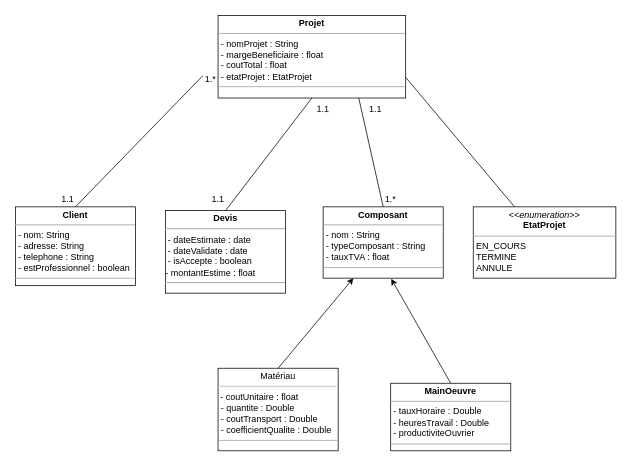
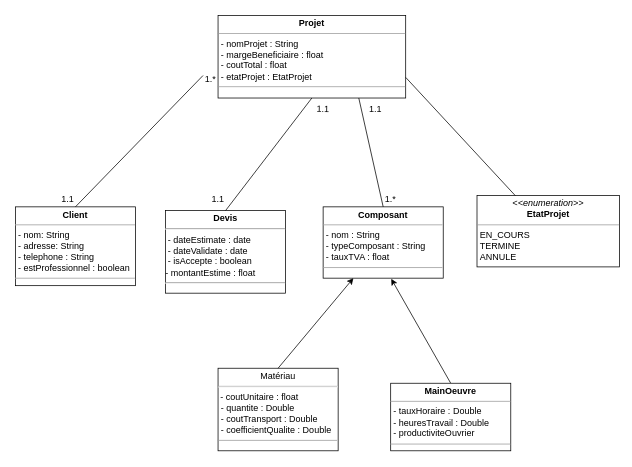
- <mxCell id="6" value="&lt;p style=&quot;margin:0px;margin-top:4px;text-align:center;&quot;&gt;&lt;i&gt;&amp;lt;&amp;lt;enumeration&amp;gt;&amp;gt;&lt;/i&gt;&lt;br&gt;&lt;b&gt;EtatProjet&lt;/b&gt;&lt;/p&gt;&lt;hr size=&quot;1&quot;&gt;&lt;p style=&quot;margin:0px;margin-left:4px;&quot;&gt;EN_COURS&lt;br&gt;TERMINE&lt;/p&gt;&lt;p style=&quot;margin:0px;margin-left:4px;&quot;&gt;ANNULE&lt;/p&gt;" style="verticalAlign=top;align=left;overflow=fill;fontSize=12;fontFamily=Helvetica;html=1;" parent="1" vertex="1"><mxGeometry x="630" y="275" width="190" height="95" as="geometry" /></mxCell>
+ <mxCell id="6" value="&lt;p style=&quot;margin:0px;margin-top:4px;text-align:center;&quot;&gt;&lt;i&gt;&amp;lt;&amp;lt;enumeration&amp;gt;&amp;gt;&lt;/i&gt;&lt;br&gt;&lt;b&gt;EtatProjet&lt;/b&gt;&lt;/p&gt;&lt;hr size=&quot;1&quot;&gt;&lt;p style=&quot;margin:0px;margin-left:4px;&quot;&gt;EN_COURS&lt;br&gt;TERMINE&lt;/p&gt;&lt;p style=&quot;margin:0px;margin-left:4px;&quot;&gt;ANNULE&lt;/p&gt;" style="verticalAlign=top;align=left;overflow=fill;fontSize=12;fontFamily=Helvetica;html=1;" parent="1" vertex="1"><mxGeometry x="635" y="260" width="190" height="95" as="geometry" /></mxCell>
